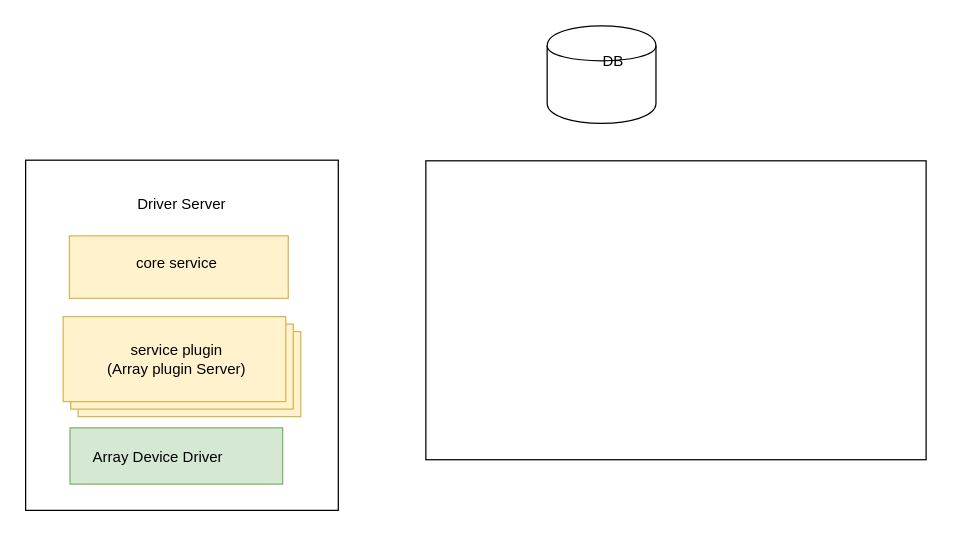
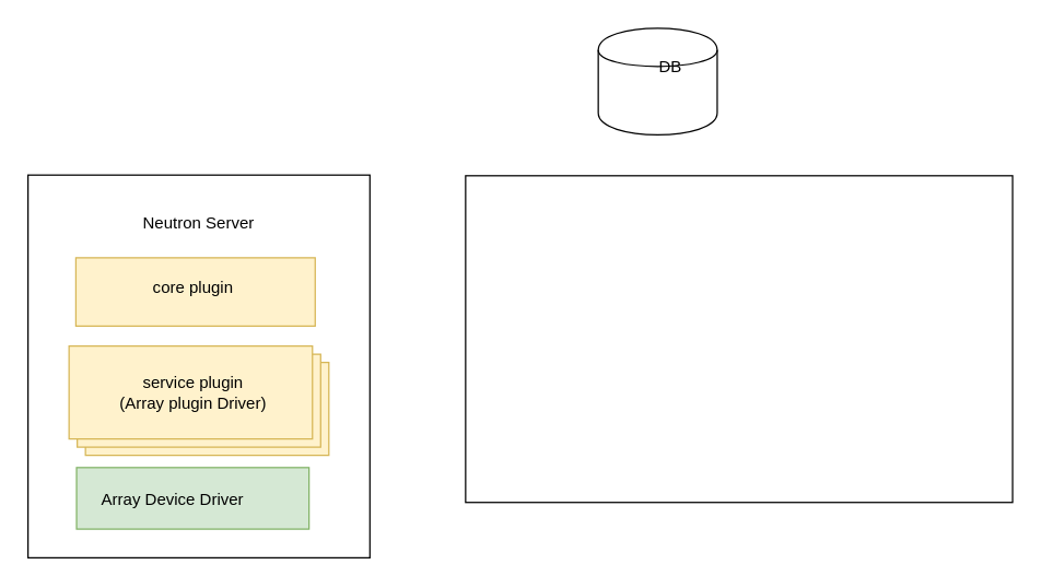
- <mxCell id="5" value="Driver Server" style="text;html=1;strokeColor=none;fillColor=none;align=center;verticalAlign=middle;whiteSpace=wrap;rounded=0;" parent="1" vertex="1"><mxGeometry x="90" y="147.5" width="110" height="30" as="geometry" /></mxCell>
+ <mxCell id="5" value="Neutron Server" style="text;html=1;strokeColor=none;fillColor=none;align=center;verticalAlign=middle;whiteSpace=wrap;rounded=0;" parent="1" vertex="1"><mxGeometry x="90" y="147.5" width="110" height="30" as="geometry" /></mxCell>
- <mxCell id="6" value="core service" style="text;html=1;strokeColor=none;fillColor=none;align=center;verticalAlign=middle;whiteSpace=wrap;rounded=0;" parent="1" vertex="1"><mxGeometry x="90.5" y="197.5" width="100" height="25" as="geometry" /></mxCell>
+ <mxCell id="6" value="core plugin" style="text;html=1;strokeColor=none;fillColor=none;align=center;verticalAlign=middle;whiteSpace=wrap;rounded=0;" parent="1" vertex="1"><mxGeometry x="90.5" y="197.5" width="100" height="25" as="geometry" /></mxCell>
- <mxCell id="7" value="service plugin&lt;br&gt;(Array plugin Server)&lt;br&gt;" style="text;html=1;strokeColor=none;fillColor=none;align=center;verticalAlign=middle;whiteSpace=wrap;rounded=0;" parent="1" vertex="1"><mxGeometry x="80.5" y="264" width="120" height="46" as="geometry" /></mxCell>
+ <mxCell id="7" value="service plugin&lt;br&gt;(Array plugin Driver)&lt;br&gt;" style="text;html=1;strokeColor=none;fillColor=none;align=center;verticalAlign=middle;whiteSpace=wrap;rounded=0;" parent="1" vertex="1"><mxGeometry x="80.5" y="264" width="120" height="46" as="geometry" /></mxCell>
